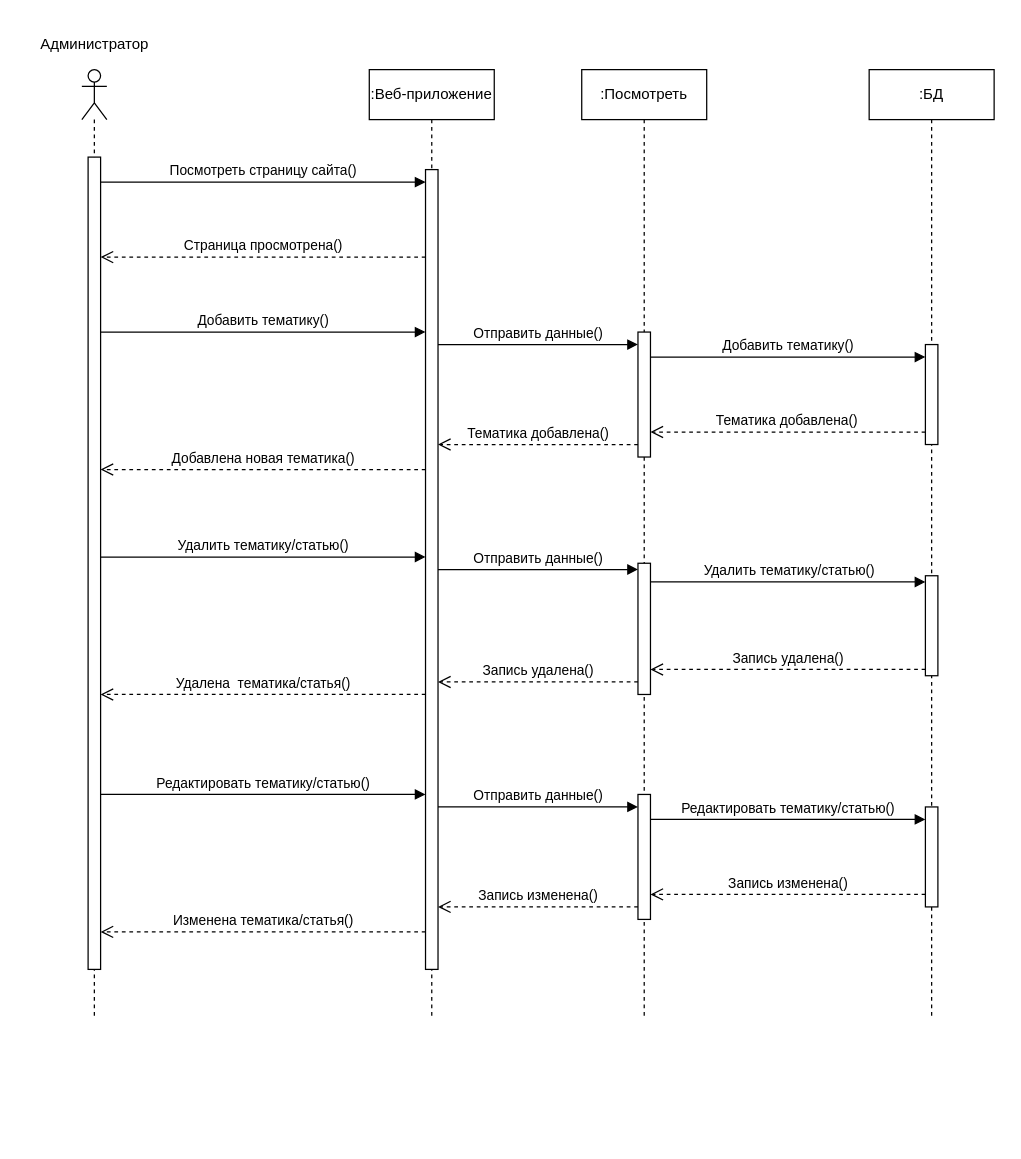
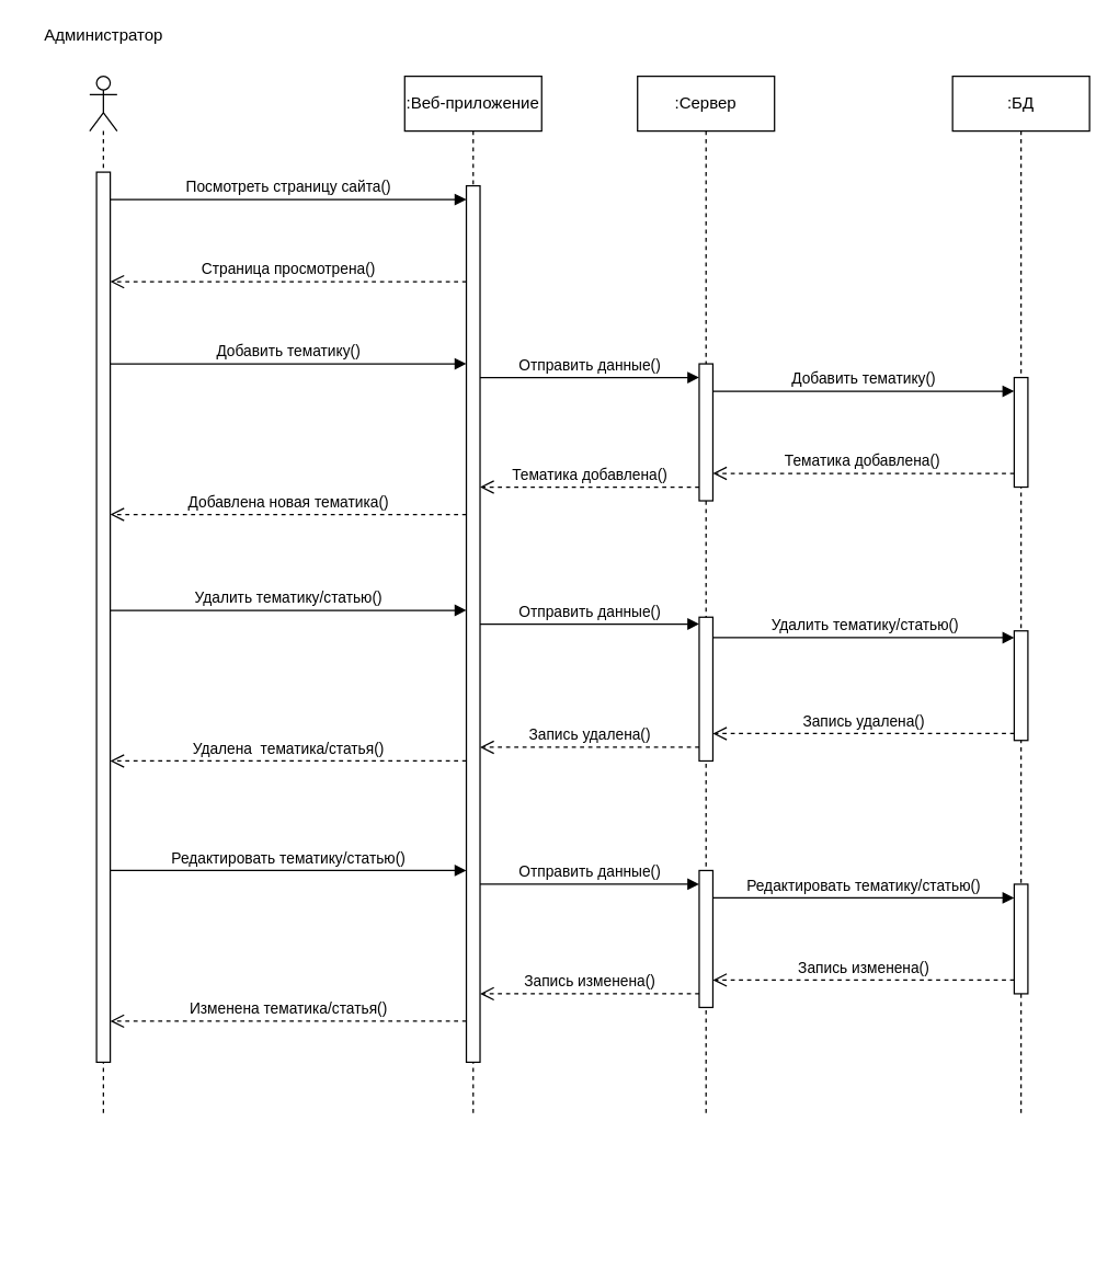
- <mxCell id="4" value="Администратор" style="text;html=1;align=center;verticalAlign=middle;resizable=0;points=[];autosize=1;strokeColor=none;fillColor=none;" parent="1" vertex="1"><mxGeometry x="20" y="20" width="110" height="30" as="geometry" /></mxCell>
+ <mxCell id="4" value="Администратор" style="text;html=1;align=center;verticalAlign=middle;resizable=0;points=[];autosize=1;strokeColor=none;fillColor=none;" parent="1" vertex="1"><mxGeometry x="20" y="10" width="110" height="30" as="geometry" /></mxCell>
- <mxCell id="7" value=":Посмотреть" style="shape=umlLifeline;perimeter=lifelinePerimeter;whiteSpace=wrap;html=1;container=1;dropTarget=0;collapsible=0;recursiveResize=0;outlineConnect=0;portConstraint=eastwest;newEdgeStyle={&quot;edgeStyle&quot;:&quot;elbowEdgeStyle&quot;,&quot;elbow&quot;:&quot;vertical&quot;,&quot;curved&quot;:0,&quot;rounded&quot;:0};" parent="1" vertex="1"><mxGeometry x="465" y="55" width="100" height="760" as="geometry" /></mxCell>
+ <mxCell id="7" value=":Сервер" style="shape=umlLifeline;perimeter=lifelinePerimeter;whiteSpace=wrap;html=1;container=1;dropTarget=0;collapsible=0;recursiveResize=0;outlineConnect=0;portConstraint=eastwest;newEdgeStyle={&quot;edgeStyle&quot;:&quot;elbowEdgeStyle&quot;,&quot;elbow&quot;:&quot;vertical&quot;,&quot;curved&quot;:0,&quot;rounded&quot;:0};" parent="1" vertex="1"><mxGeometry x="465" y="55" width="100" height="760" as="geometry" /></mxCell>
